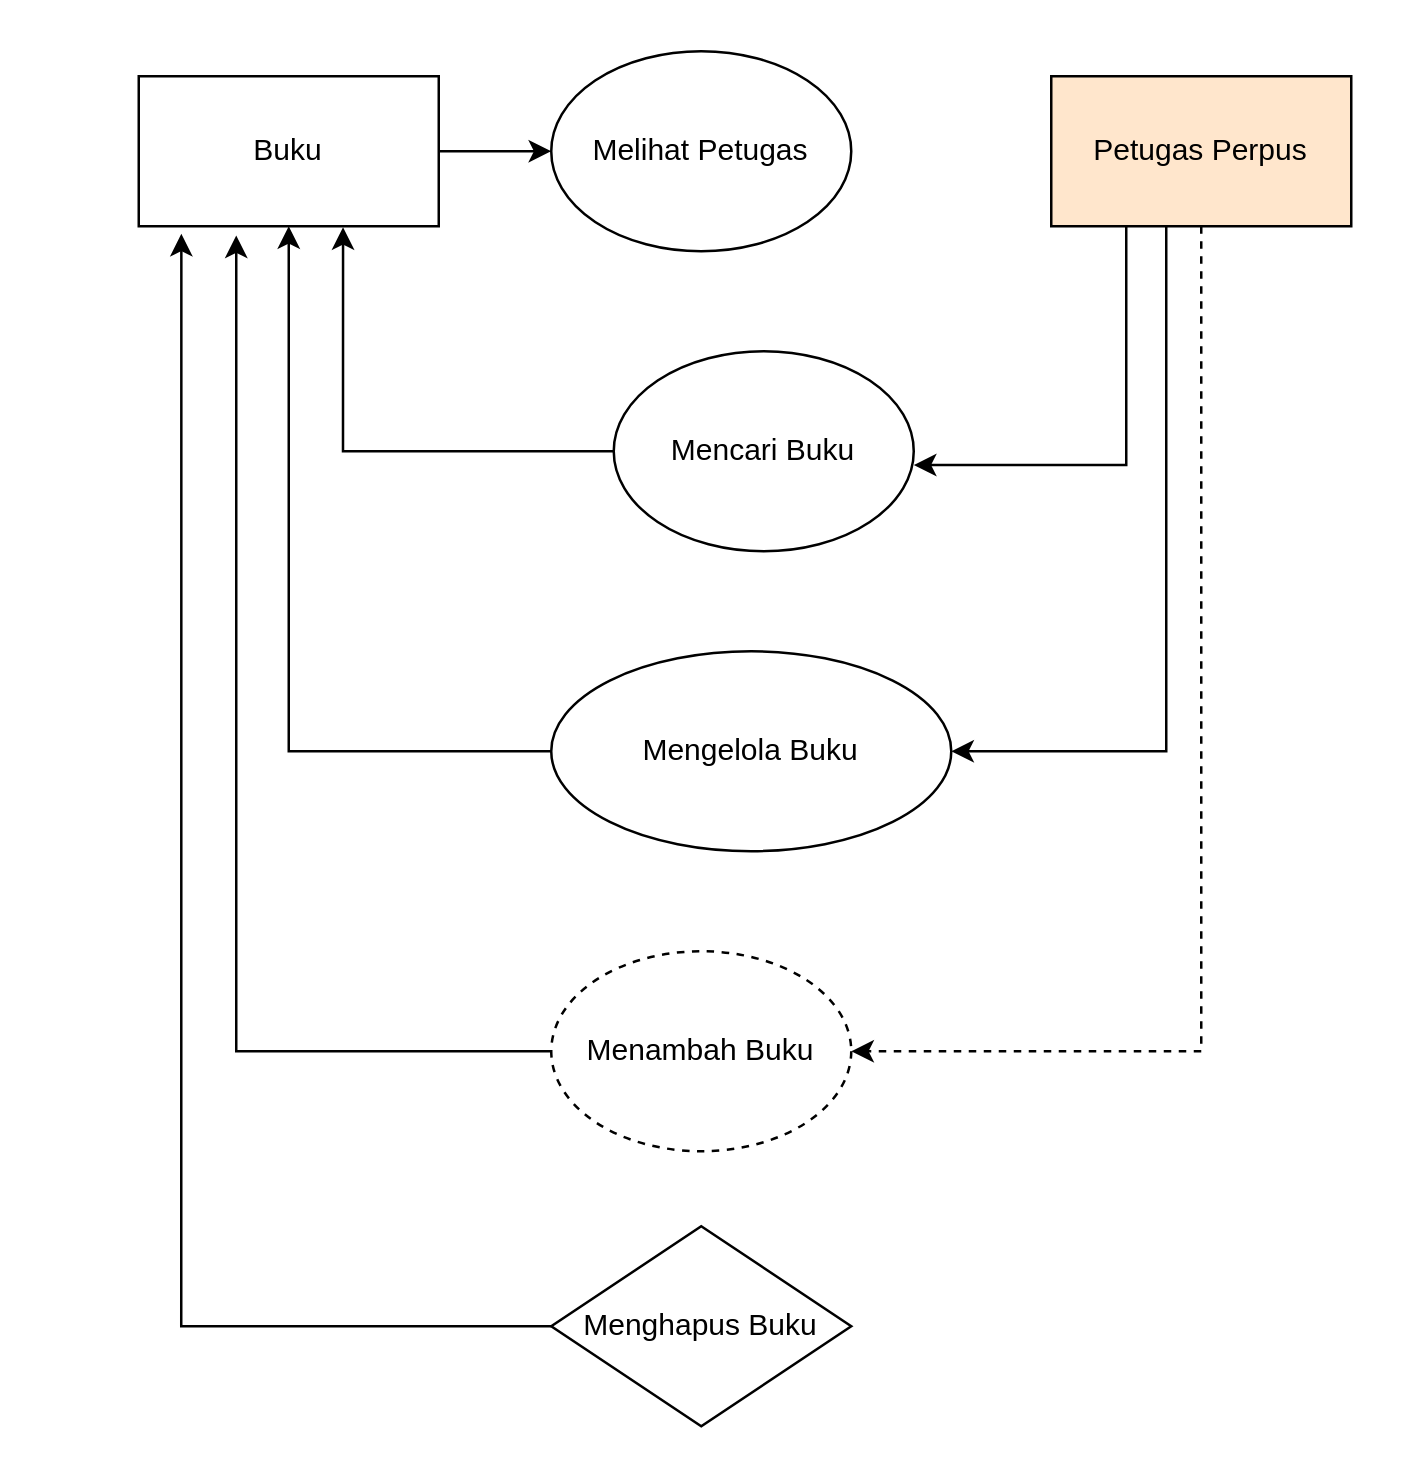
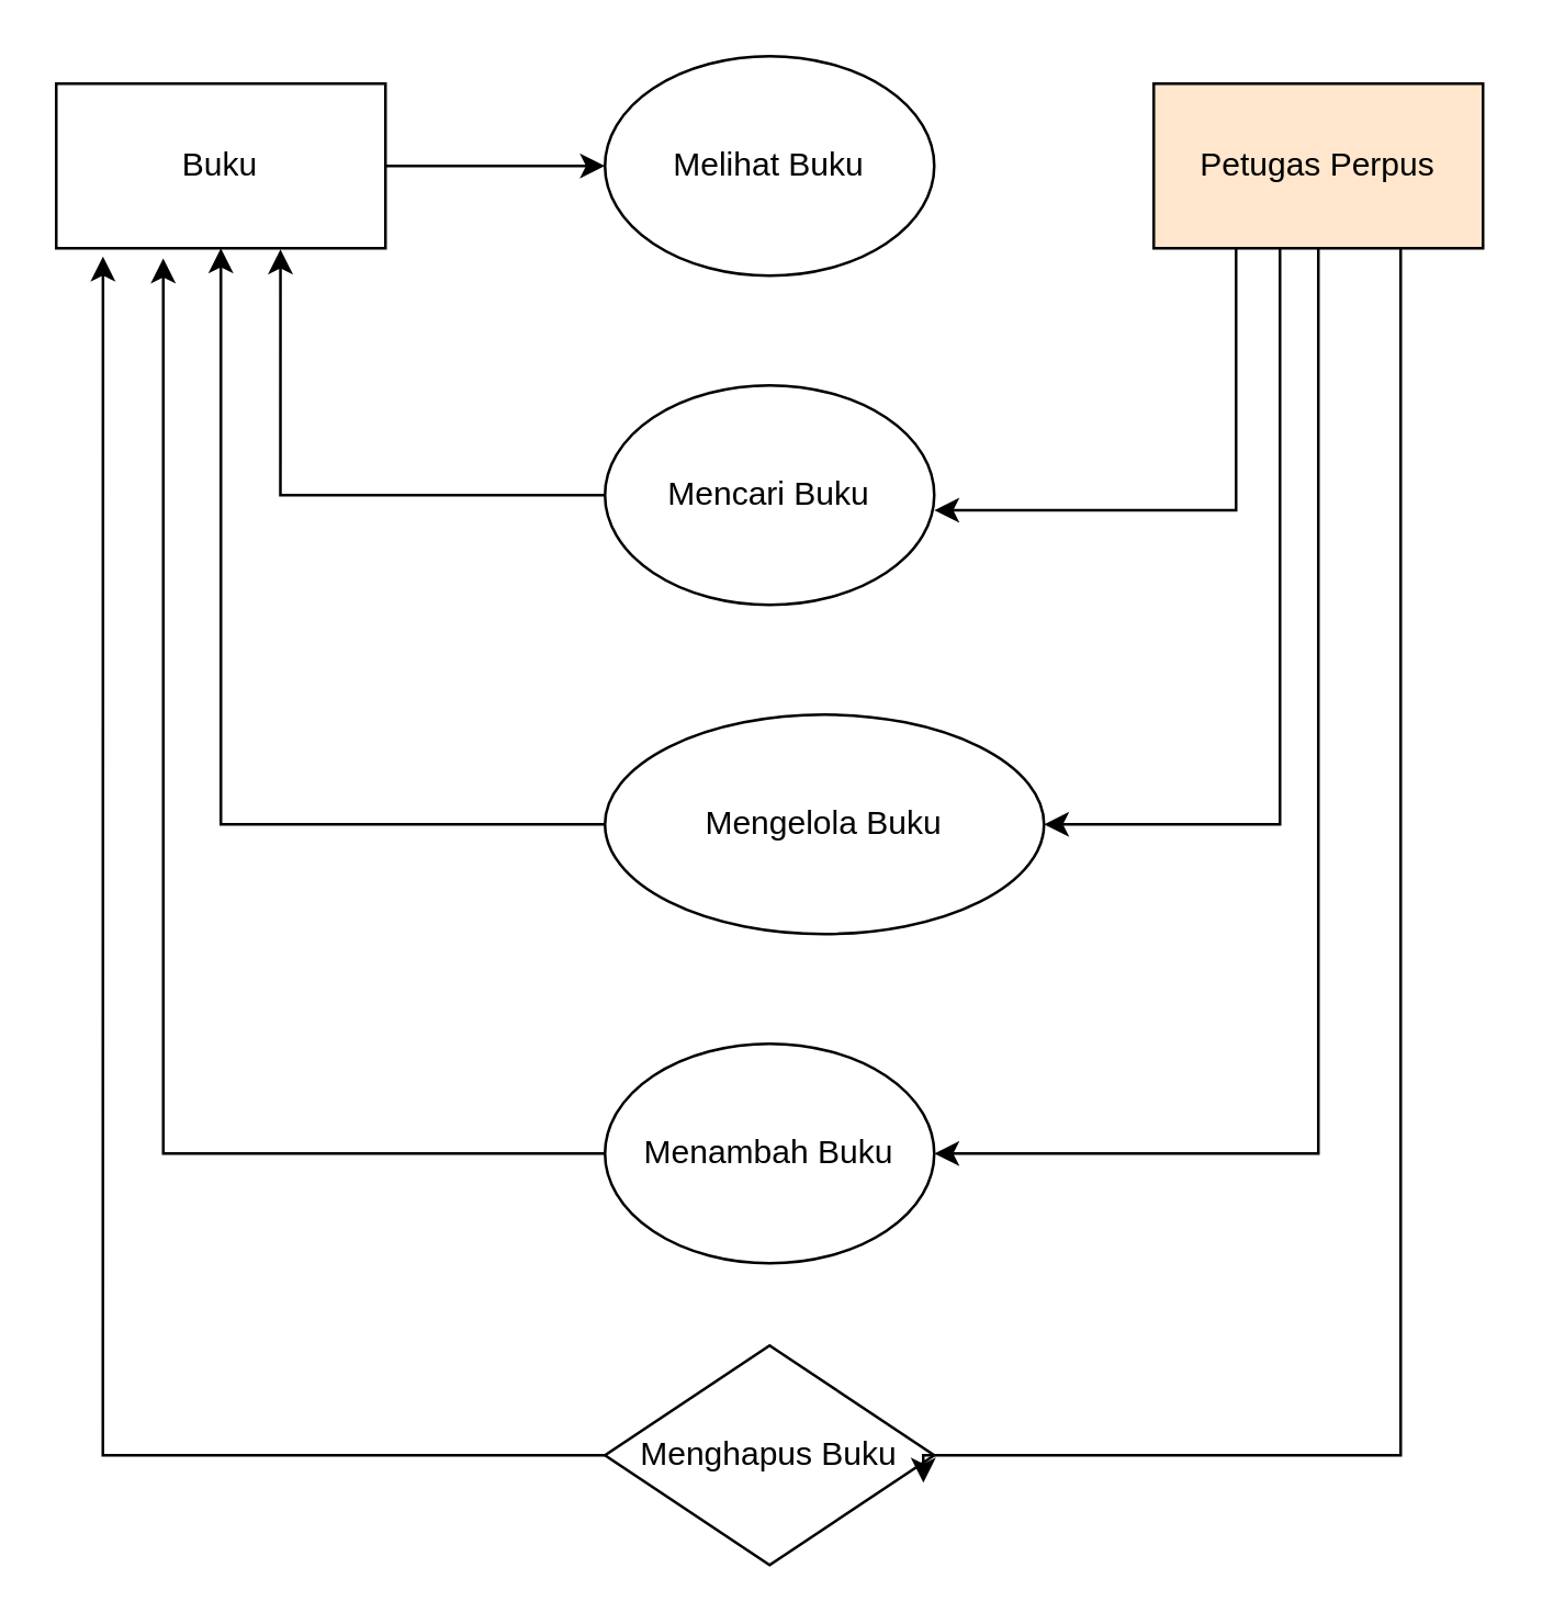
- <mxCell id="9" value="Buku" style="whiteSpace=wrap;html=1;" vertex="1" parent="1"><mxGeometry x="55" y="30" width="120" height="60" as="geometry" /></mxCell>
+ <mxCell id="9" value="Buku" style="whiteSpace=wrap;html=1;" vertex="1" parent="1"><mxGeometry x="20" y="30" width="120" height="60" as="geometry" /></mxCell>
- <mxCell id="2" value="Melihat Petugas" style="ellipse;whiteSpace=wrap;html=1;" vertex="1" parent="1"><mxGeometry x="220" y="20" width="120" height="80" as="geometry" /></mxCell>
+ <mxCell id="2" value="Melihat Buku" style="ellipse;whiteSpace=wrap;html=1;" vertex="1" parent="1"><mxGeometry x="220" y="20" width="120" height="80" as="geometry" /></mxCell>
- <mxCell id="3" value="Mencari Buku" style="ellipse;whiteSpace=wrap;html=1;" vertex="1" parent="1"><mxGeometry x="245" y="140" width="120" height="80" as="geometry" /></mxCell>
+ <mxCell id="3" value="Mencari Buku" style="ellipse;whiteSpace=wrap;html=1;" vertex="1" parent="1"><mxGeometry x="220" y="140" width="120" height="80" as="geometry" /></mxCell>
- <mxCell id="11" style="edgeStyle=orthogonalEdgeStyle;rounded=0;orthogonalLoop=1;jettySize=auto;html=1;exitX=0.5;exitY=1;exitDx=0;exitDy=0;entryX=1;entryY=0.5;entryDx=0;entryDy=0;dashed=1;" edge="1" parent="1" source="12" target="7"><mxGeometry relative="1" as="geometry" /></mxCell>
+ <mxCell id="11" style="edgeStyle=orthogonalEdgeStyle;rounded=0;orthogonalLoop=1;jettySize=auto;html=1;exitX=0.5;exitY=1;exitDx=0;exitDy=0;entryX=1;entryY=0.5;entryDx=0;entryDy=0;" edge="1" parent="1" source="12" target="7"><mxGeometry relative="1" as="geometry" /></mxCell>
+ <mxCell id="14" style="edgeStyle=orthogonalEdgeStyle;rounded=0;orthogonalLoop=1;jettySize=auto;html=1;exitX=0.75;exitY=1;exitDx=0;exitDy=0;entryX=0.967;entryY=0.625;entryDx=0;entryDy=0;entryPerimeter=0;" edge="1" parent="1" source="12" target="4"><mxGeometry relative="1" as="geometry"><Array as="points"><mxPoint x="510" y="530" /><mxPoint x="336" y="530" /></Array></mxGeometry></mxCell>
- <mxCell id="7" value="Menambah Buku" style="ellipse;whiteSpace=wrap;html=1;dashed=1;" vertex="1" parent="1"><mxGeometry x="220" y="380" width="120" height="80" as="geometry" /></mxCell>
+ <mxCell id="7" value="Menambah Buku" style="ellipse;whiteSpace=wrap;html=1;" vertex="1" parent="1"><mxGeometry x="220" y="380" width="120" height="80" as="geometry" /></mxCell>
